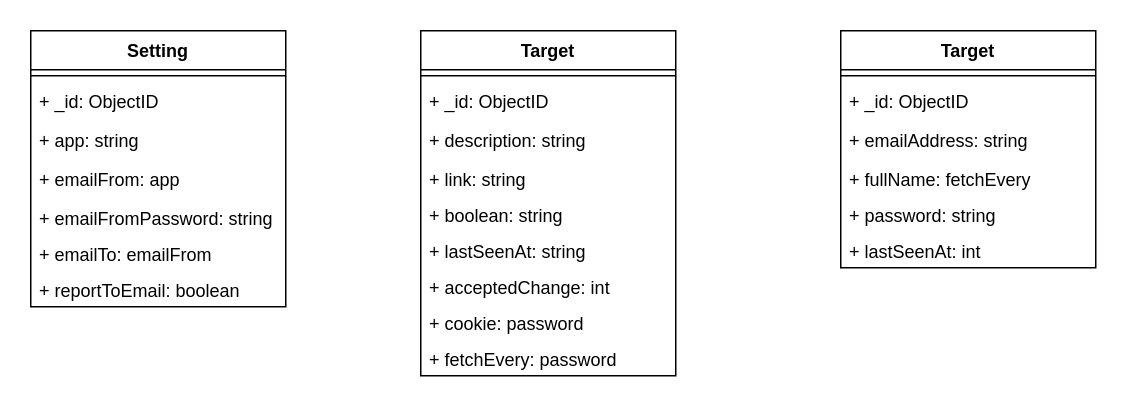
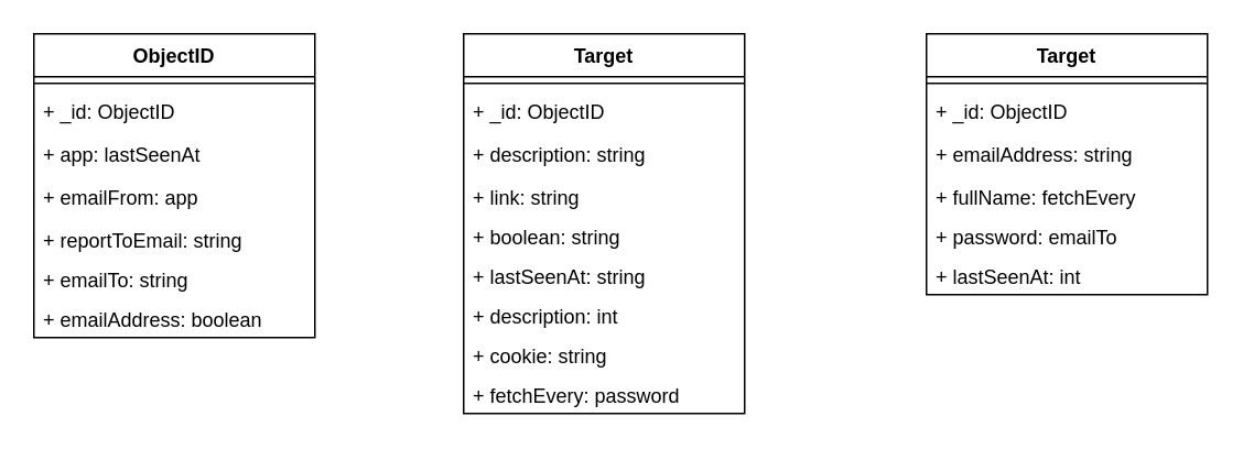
- <mxCell id="2" value="Setting" style="swimlane;fontStyle=1;align=center;verticalAlign=top;childLayout=stackLayout;horizontal=1;startSize=26;horizontalStack=0;resizeParent=1;resizeParentMax=0;resizeLast=0;collapsible=1;marginBottom=0;" vertex="1" parent="1"><mxGeometry x="20" y="20" width="170" height="184" as="geometry"><mxRectangle x="120" y="170" width="70" height="26" as="alternateBounds" /></mxGeometry></mxCell>
+ <mxCell id="2" value="ObjectID" style="swimlane;fontStyle=1;align=center;verticalAlign=top;childLayout=stackLayout;horizontal=1;startSize=26;horizontalStack=0;resizeParent=1;resizeParentMax=0;resizeLast=0;collapsible=1;marginBottom=0;" vertex="1" parent="1"><mxGeometry x="20" y="20" width="170" height="184" as="geometry"><mxRectangle x="120" y="170" width="70" height="26" as="alternateBounds" /></mxGeometry></mxCell>
- <mxCell id="5" value="+ app: string" style="text;strokeColor=none;fillColor=none;align=left;verticalAlign=top;spacingLeft=4;spacingRight=4;overflow=hidden;rotatable=0;points=[[0,0.5],[1,0.5]];portConstraint=eastwest;" vertex="1" parent="2"><mxGeometry y="60" width="170" height="26" as="geometry" /></mxCell>
+ <mxCell id="5" value="+ app: lastSeenAt" style="text;strokeColor=none;fillColor=none;align=left;verticalAlign=top;spacingLeft=4;spacingRight=4;overflow=hidden;rotatable=0;points=[[0,0.5],[1,0.5]];portConstraint=eastwest;" vertex="1" parent="2"><mxGeometry y="60" width="170" height="26" as="geometry" /></mxCell>
- <mxCell id="25" value="+ password: string" style="text;strokeColor=none;fillColor=none;align=left;verticalAlign=top;spacingLeft=4;spacingRight=4;overflow=hidden;rotatable=0;points=[[0,0.5],[1,0.5]];portConstraint=eastwest;" vertex="1" parent="20"><mxGeometry y="110" width="170" height="24" as="geometry" /></mxCell>
+ <mxCell id="25" value="+ password: emailTo" style="text;strokeColor=none;fillColor=none;align=left;verticalAlign=top;spacingLeft=4;spacingRight=4;overflow=hidden;rotatable=0;points=[[0,0.5],[1,0.5]];portConstraint=eastwest;" vertex="1" parent="20"><mxGeometry y="110" width="170" height="24" as="geometry" /></mxCell>
- <mxCell id="7" value="+ emailFromPassword: string" style="text;strokeColor=none;fillColor=none;align=left;verticalAlign=top;spacingLeft=4;spacingRight=4;overflow=hidden;rotatable=0;points=[[0,0.5],[1,0.5]];portConstraint=eastwest;" vertex="1" parent="2"><mxGeometry y="112" width="170" height="24" as="geometry" /></mxCell>
+ <mxCell id="7" value="+ reportToEmail: string" style="text;strokeColor=none;fillColor=none;align=left;verticalAlign=top;spacingLeft=4;spacingRight=4;overflow=hidden;rotatable=0;points=[[0,0.5],[1,0.5]];portConstraint=eastwest;" vertex="1" parent="2"><mxGeometry y="112" width="170" height="24" as="geometry" /></mxCell>
- <mxCell id="8" value="+ emailTo: emailFrom" style="text;strokeColor=none;fillColor=none;align=left;verticalAlign=top;spacingLeft=4;spacingRight=4;overflow=hidden;rotatable=0;points=[[0,0.5],[1,0.5]];portConstraint=eastwest;" vertex="1" parent="2"><mxGeometry y="136" width="170" height="24" as="geometry" /></mxCell>
+ <mxCell id="8" value="+ emailTo: string" style="text;strokeColor=none;fillColor=none;align=left;verticalAlign=top;spacingLeft=4;spacingRight=4;overflow=hidden;rotatable=0;points=[[0,0.5],[1,0.5]];portConstraint=eastwest;" vertex="1" parent="2"><mxGeometry y="136" width="170" height="24" as="geometry" /></mxCell>
- <mxCell id="17" value="+ acceptedChange: int" style="text;strokeColor=none;fillColor=none;align=left;verticalAlign=top;spacingLeft=4;spacingRight=4;overflow=hidden;rotatable=0;points=[[0,0.5],[1,0.5]];portConstraint=eastwest;" vertex="1" parent="10"><mxGeometry y="158" width="170" height="24" as="geometry" /></mxCell>
+ <mxCell id="17" value="+ description: int" style="text;strokeColor=none;fillColor=none;align=left;verticalAlign=top;spacingLeft=4;spacingRight=4;overflow=hidden;rotatable=0;points=[[0,0.5],[1,0.5]];portConstraint=eastwest;" vertex="1" parent="10"><mxGeometry y="158" width="170" height="24" as="geometry" /></mxCell>
- <mxCell id="9" value="+ reportToEmail: boolean" style="text;strokeColor=none;fillColor=none;align=left;verticalAlign=top;spacingLeft=4;spacingRight=4;overflow=hidden;rotatable=0;points=[[0,0.5],[1,0.5]];portConstraint=eastwest;" vertex="1" parent="2"><mxGeometry y="160" width="170" height="24" as="geometry" /></mxCell>
+ <mxCell id="9" value="+ emailAddress: boolean" style="text;strokeColor=none;fillColor=none;align=left;verticalAlign=top;spacingLeft=4;spacingRight=4;overflow=hidden;rotatable=0;points=[[0,0.5],[1,0.5]];portConstraint=eastwest;" vertex="1" parent="2"><mxGeometry y="160" width="170" height="24" as="geometry" /></mxCell>
- <mxCell id="18" value="+ cookie: password" style="text;strokeColor=none;fillColor=none;align=left;verticalAlign=top;spacingLeft=4;spacingRight=4;overflow=hidden;rotatable=0;points=[[0,0.5],[1,0.5]];portConstraint=eastwest;" vertex="1" parent="10"><mxGeometry y="182" width="170" height="24" as="geometry" /></mxCell>
+ <mxCell id="18" value="+ cookie: string" style="text;strokeColor=none;fillColor=none;align=left;verticalAlign=top;spacingLeft=4;spacingRight=4;overflow=hidden;rotatable=0;points=[[0,0.5],[1,0.5]];portConstraint=eastwest;" vertex="1" parent="10"><mxGeometry y="182" width="170" height="24" as="geometry" /></mxCell>
